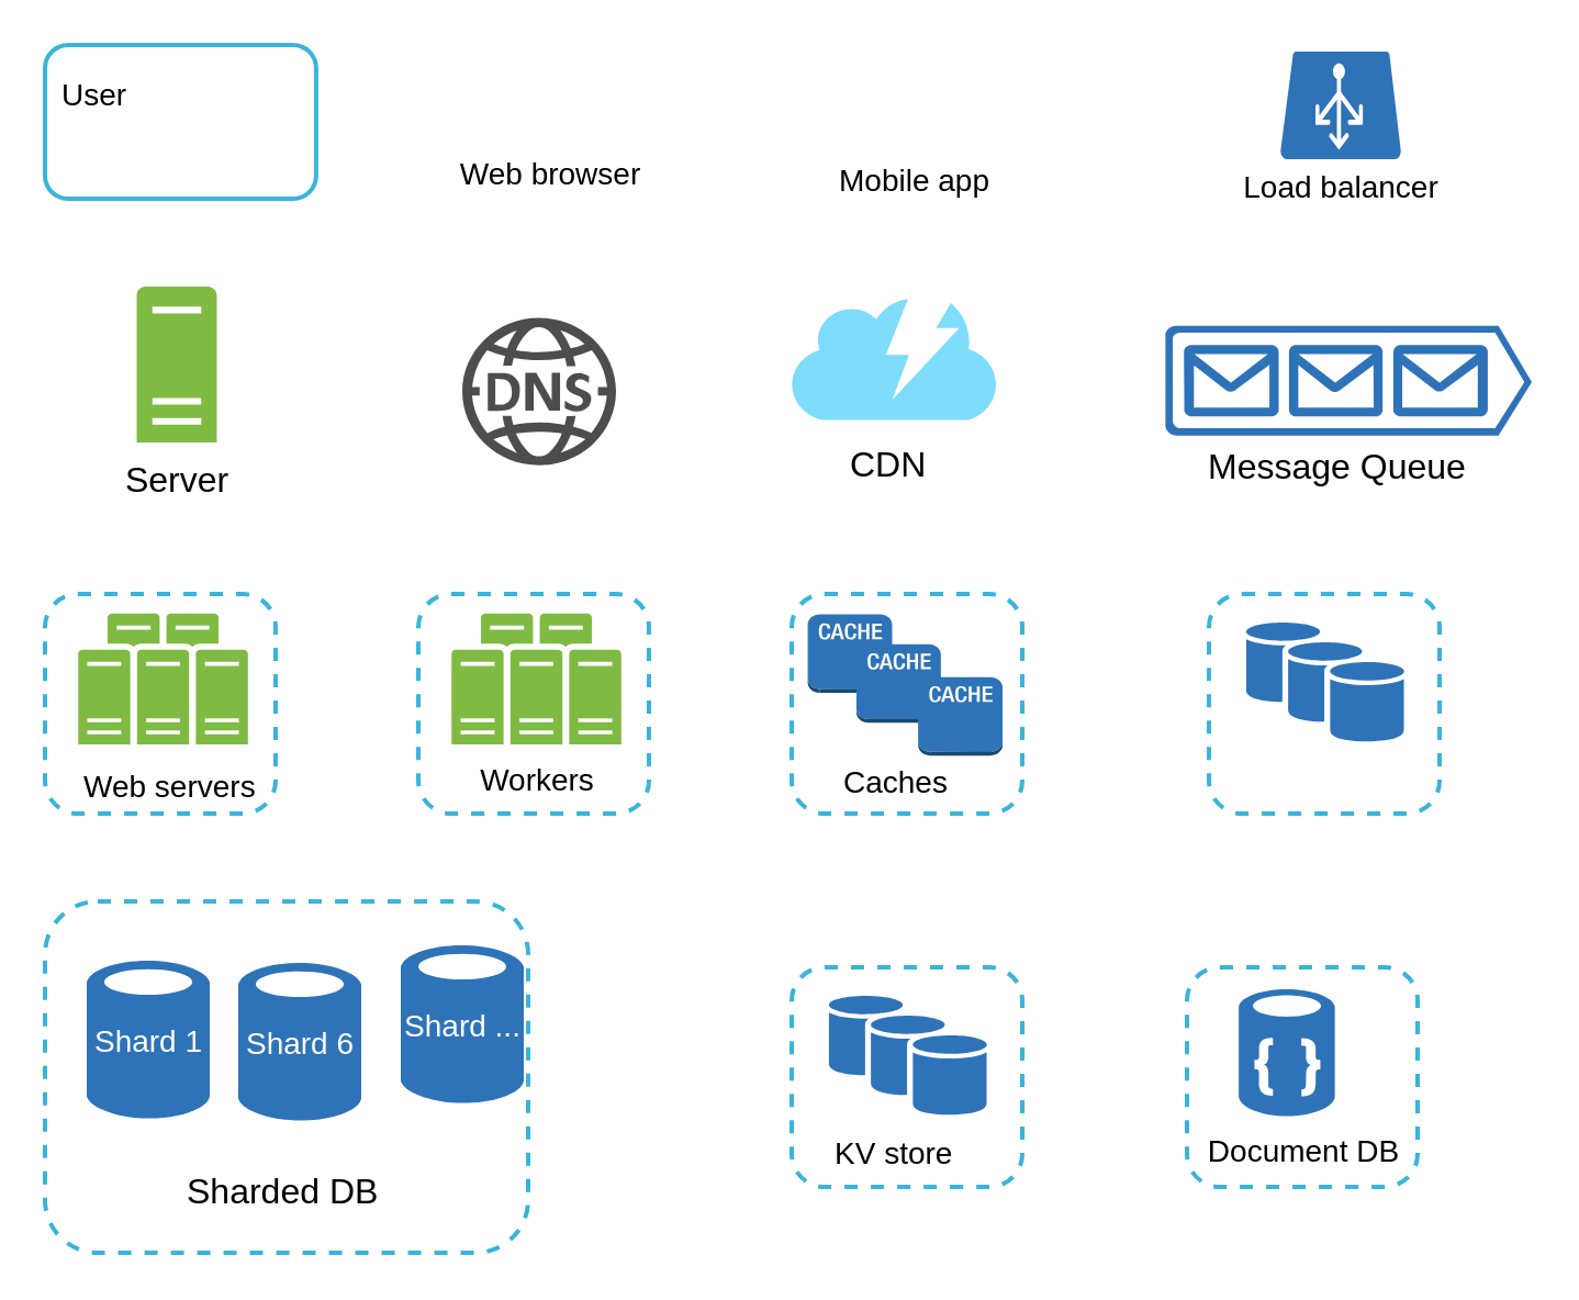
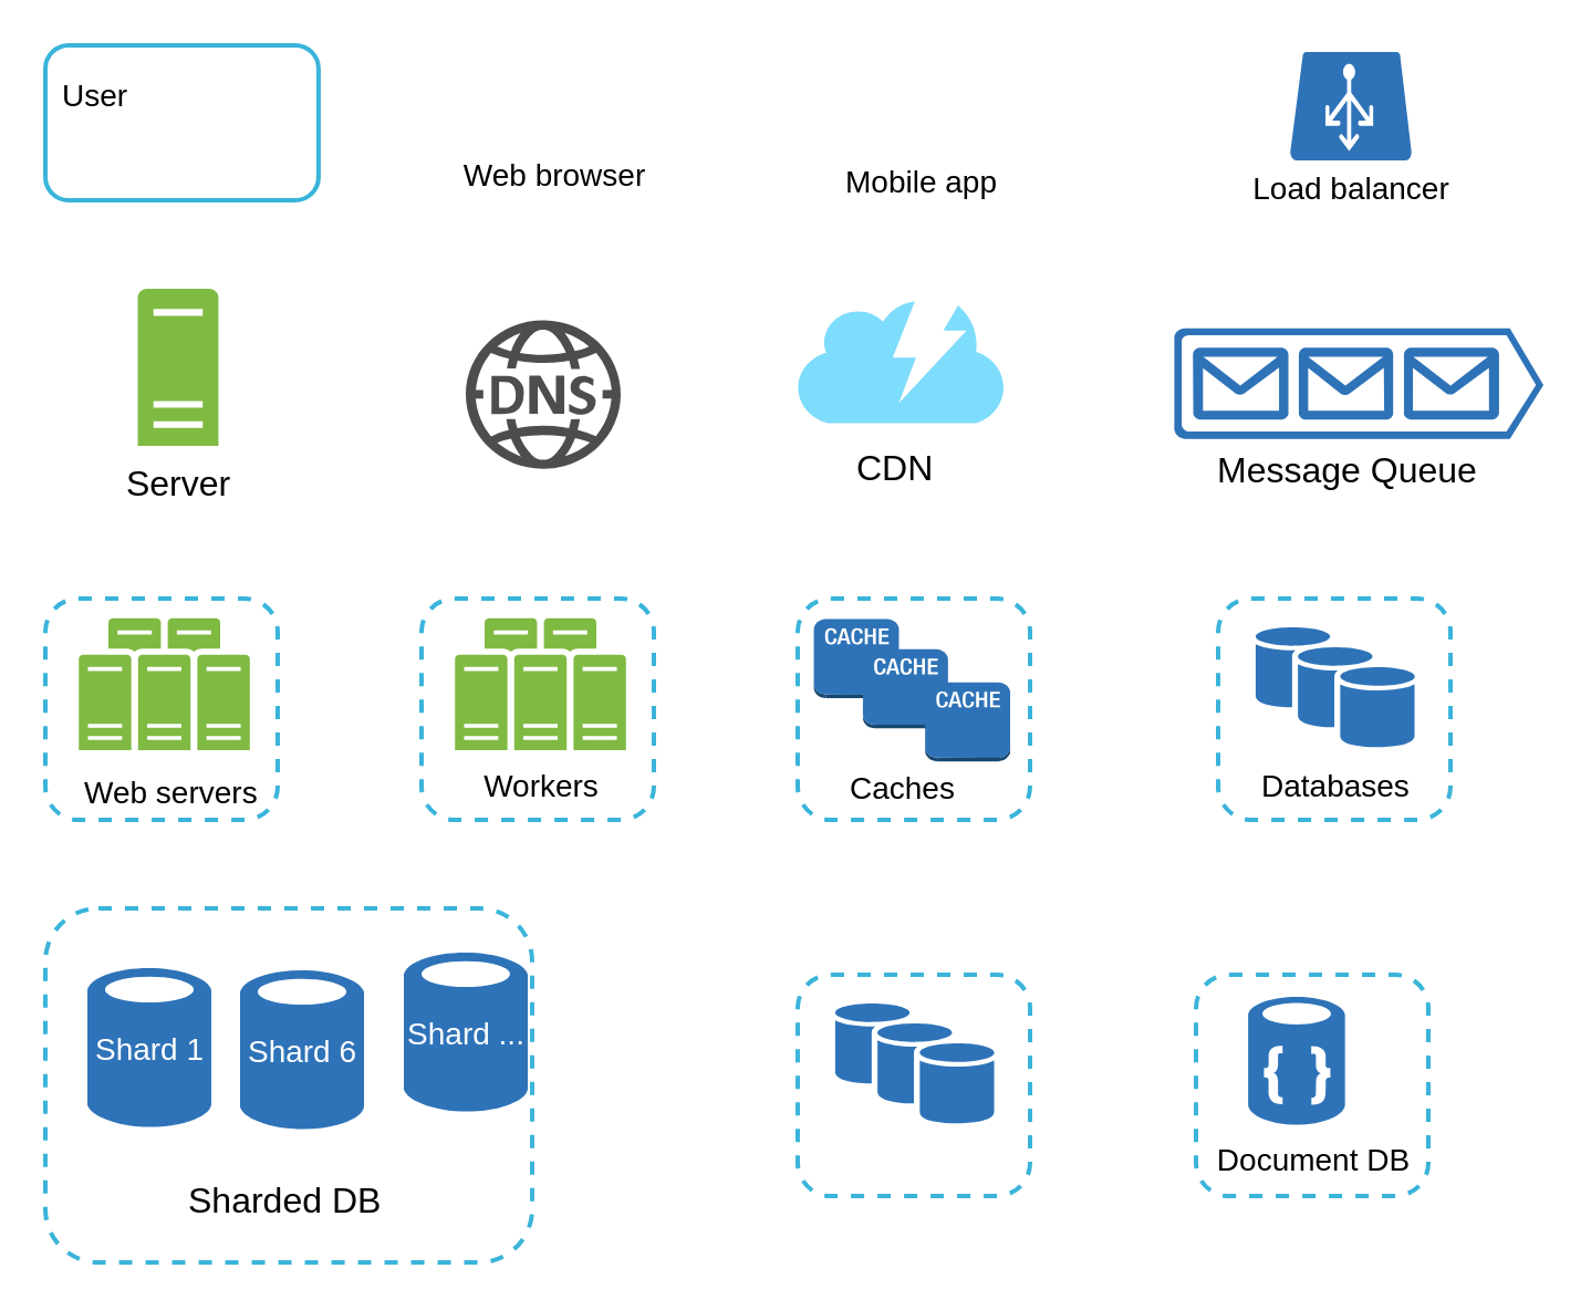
+ <mxCell id="29" value="&lt;font style=&quot;font-size: 14px&quot;&gt;Databases&lt;/font&gt;" style="text;html=1;resizable=0;points=[];autosize=1;align=left;verticalAlign=top;spacingTop=-4;fontSize=14;fontColor=#000000;" vertex="1" parent="26"><mxGeometry x="17.769" y="74.026" width="80" height="20" as="geometry" /></mxCell>
- <mxCell id="43" value="&lt;span style=&quot;text-align: center&quot;&gt;KV store&lt;/span&gt;" style="text;html=1;resizable=0;points=[];autosize=1;align=left;verticalAlign=top;spacingTop=-4;fontSize=14;fontColor=#000000;" vertex="1" parent="40"><mxGeometry x="17.769" y="74.026" width="70" height="20" as="geometry" /></mxCell>
